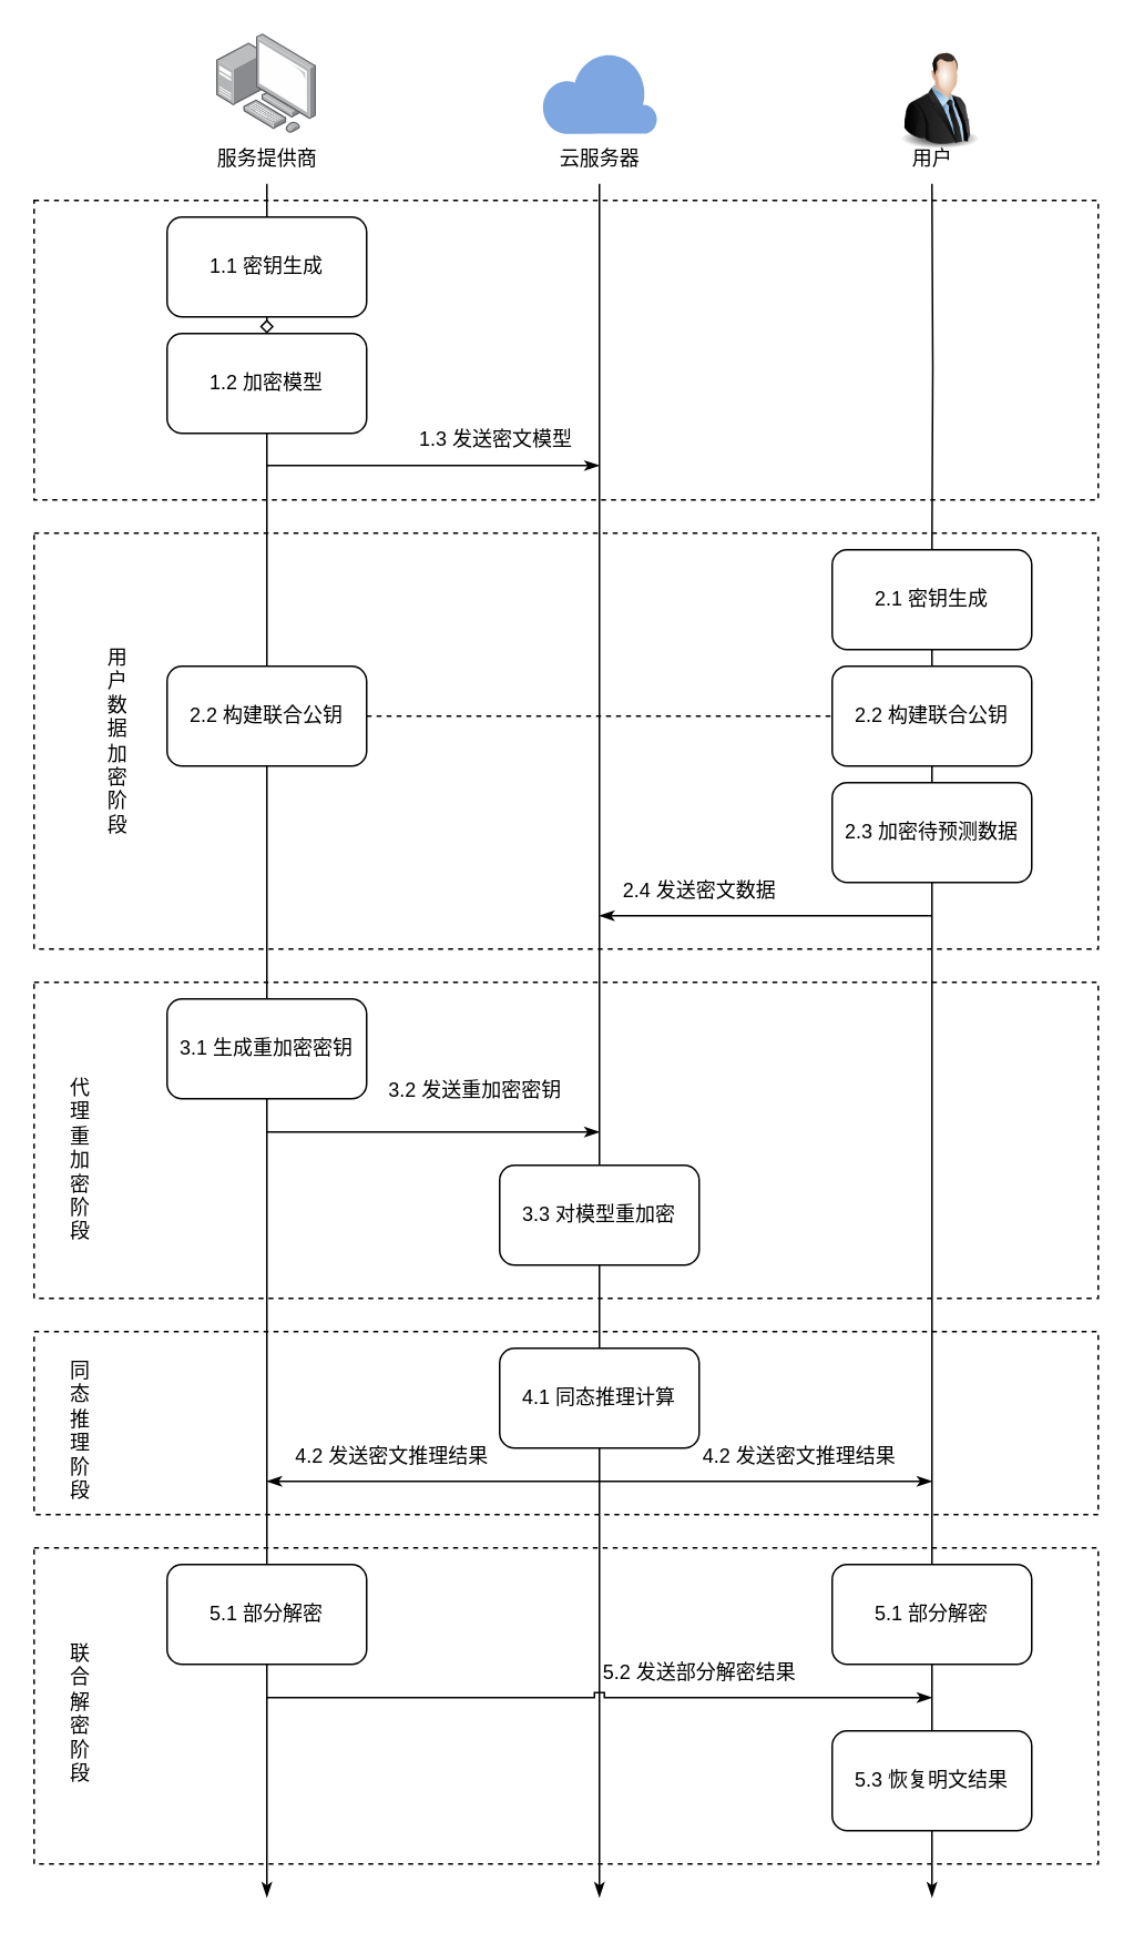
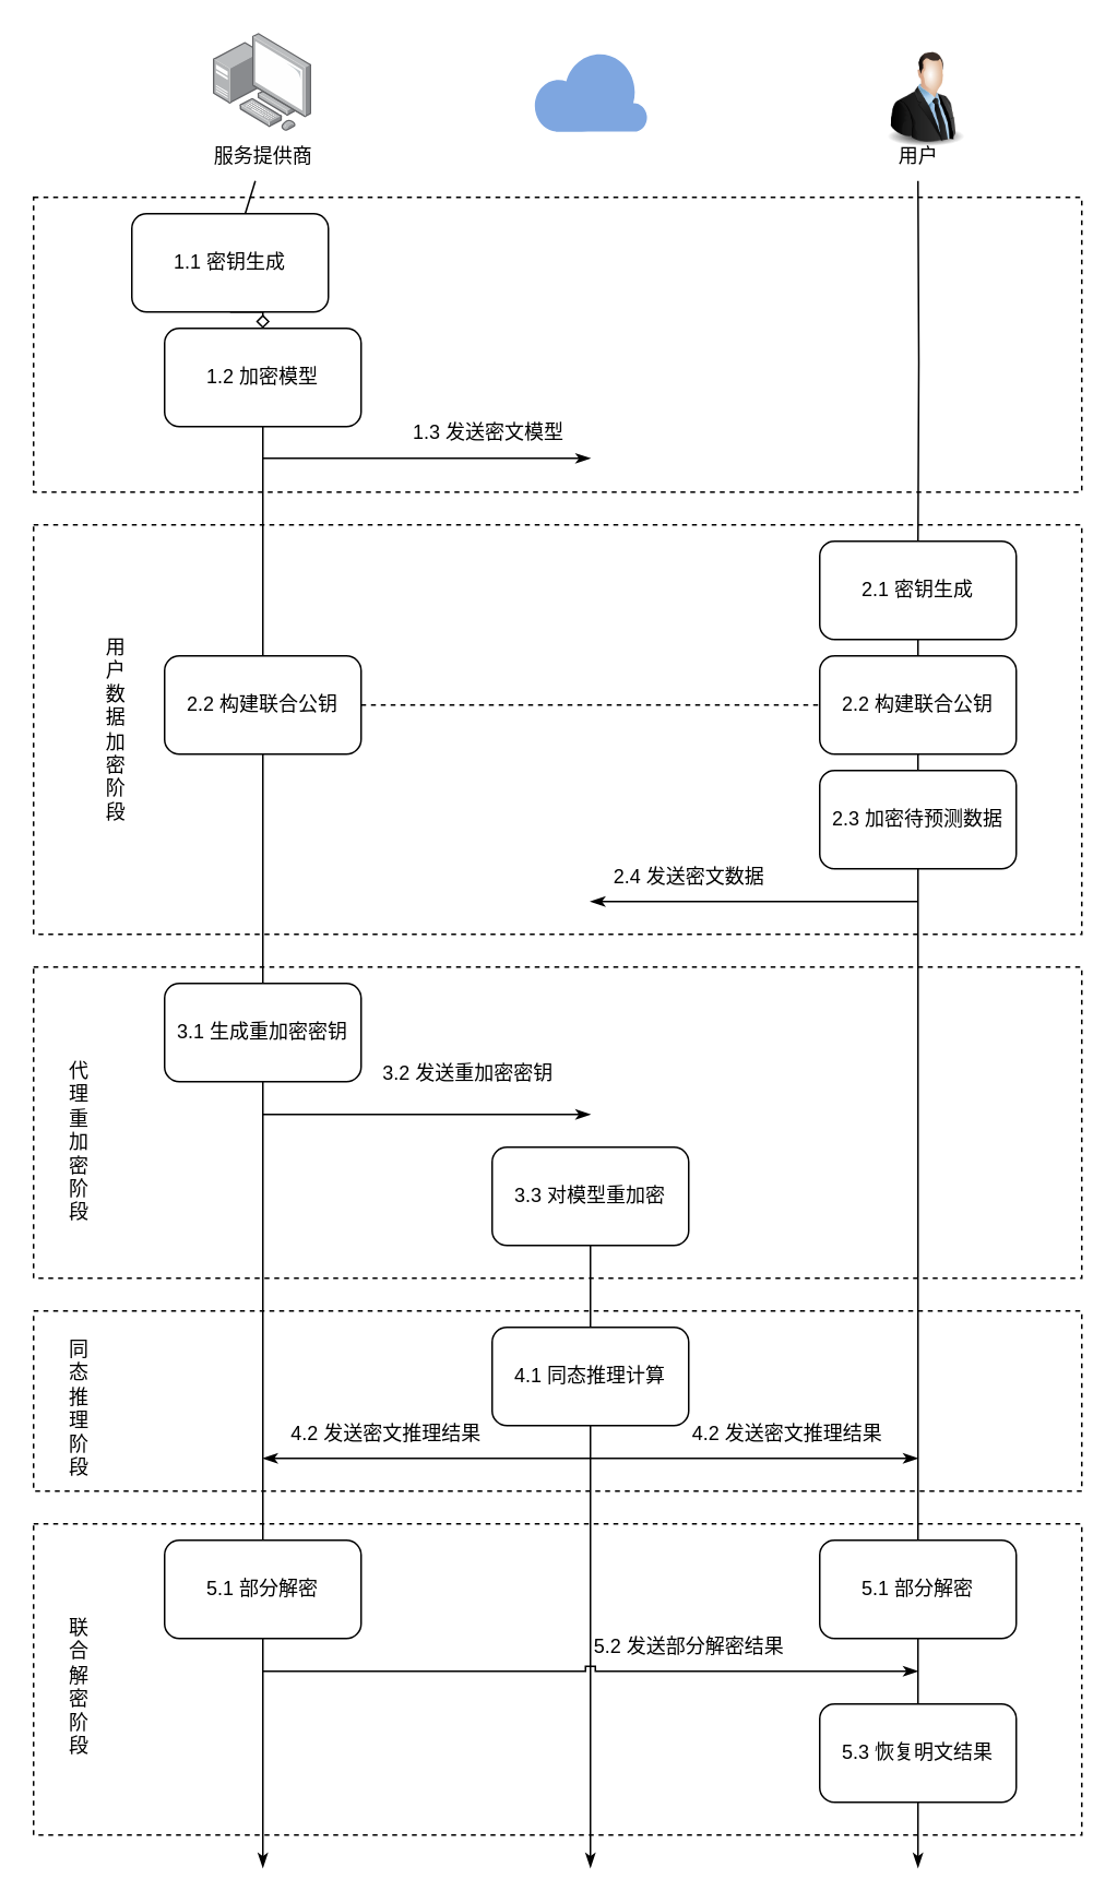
- <mxCell id="50" value="云服务器" style="text;html=1;align=center;verticalAlign=middle;resizable=0;points=[];autosize=1;strokeColor=none;fillColor=none;" vertex="1" parent="1"><mxGeometry x="325" y="80" width="70" height="30" as="geometry" /></mxCell>
- <mxCell id="23" value="1.1 密钥生成" style="rounded=1;whiteSpace=wrap;html=1;" vertex="1" parent="1"><mxGeometry x="100" y="130" width="120" height="60" as="geometry" /></mxCell>
+ <mxCell id="23" value="1.1 密钥生成" style="rounded=1;whiteSpace=wrap;html=1;" vertex="1" parent="1"><mxGeometry x="80" y="130" width="120" height="60" as="geometry" /></mxCell>
- <mxCell id="40" style="rounded=0;orthogonalLoop=1;jettySize=auto;html=1;exitX=0.5;exitY=0;exitDx=0;exitDy=0;endArrow=none;endFill=0;" edge="1" parent="1" source="42" target="50"><mxGeometry relative="1" as="geometry" /></mxCell>
